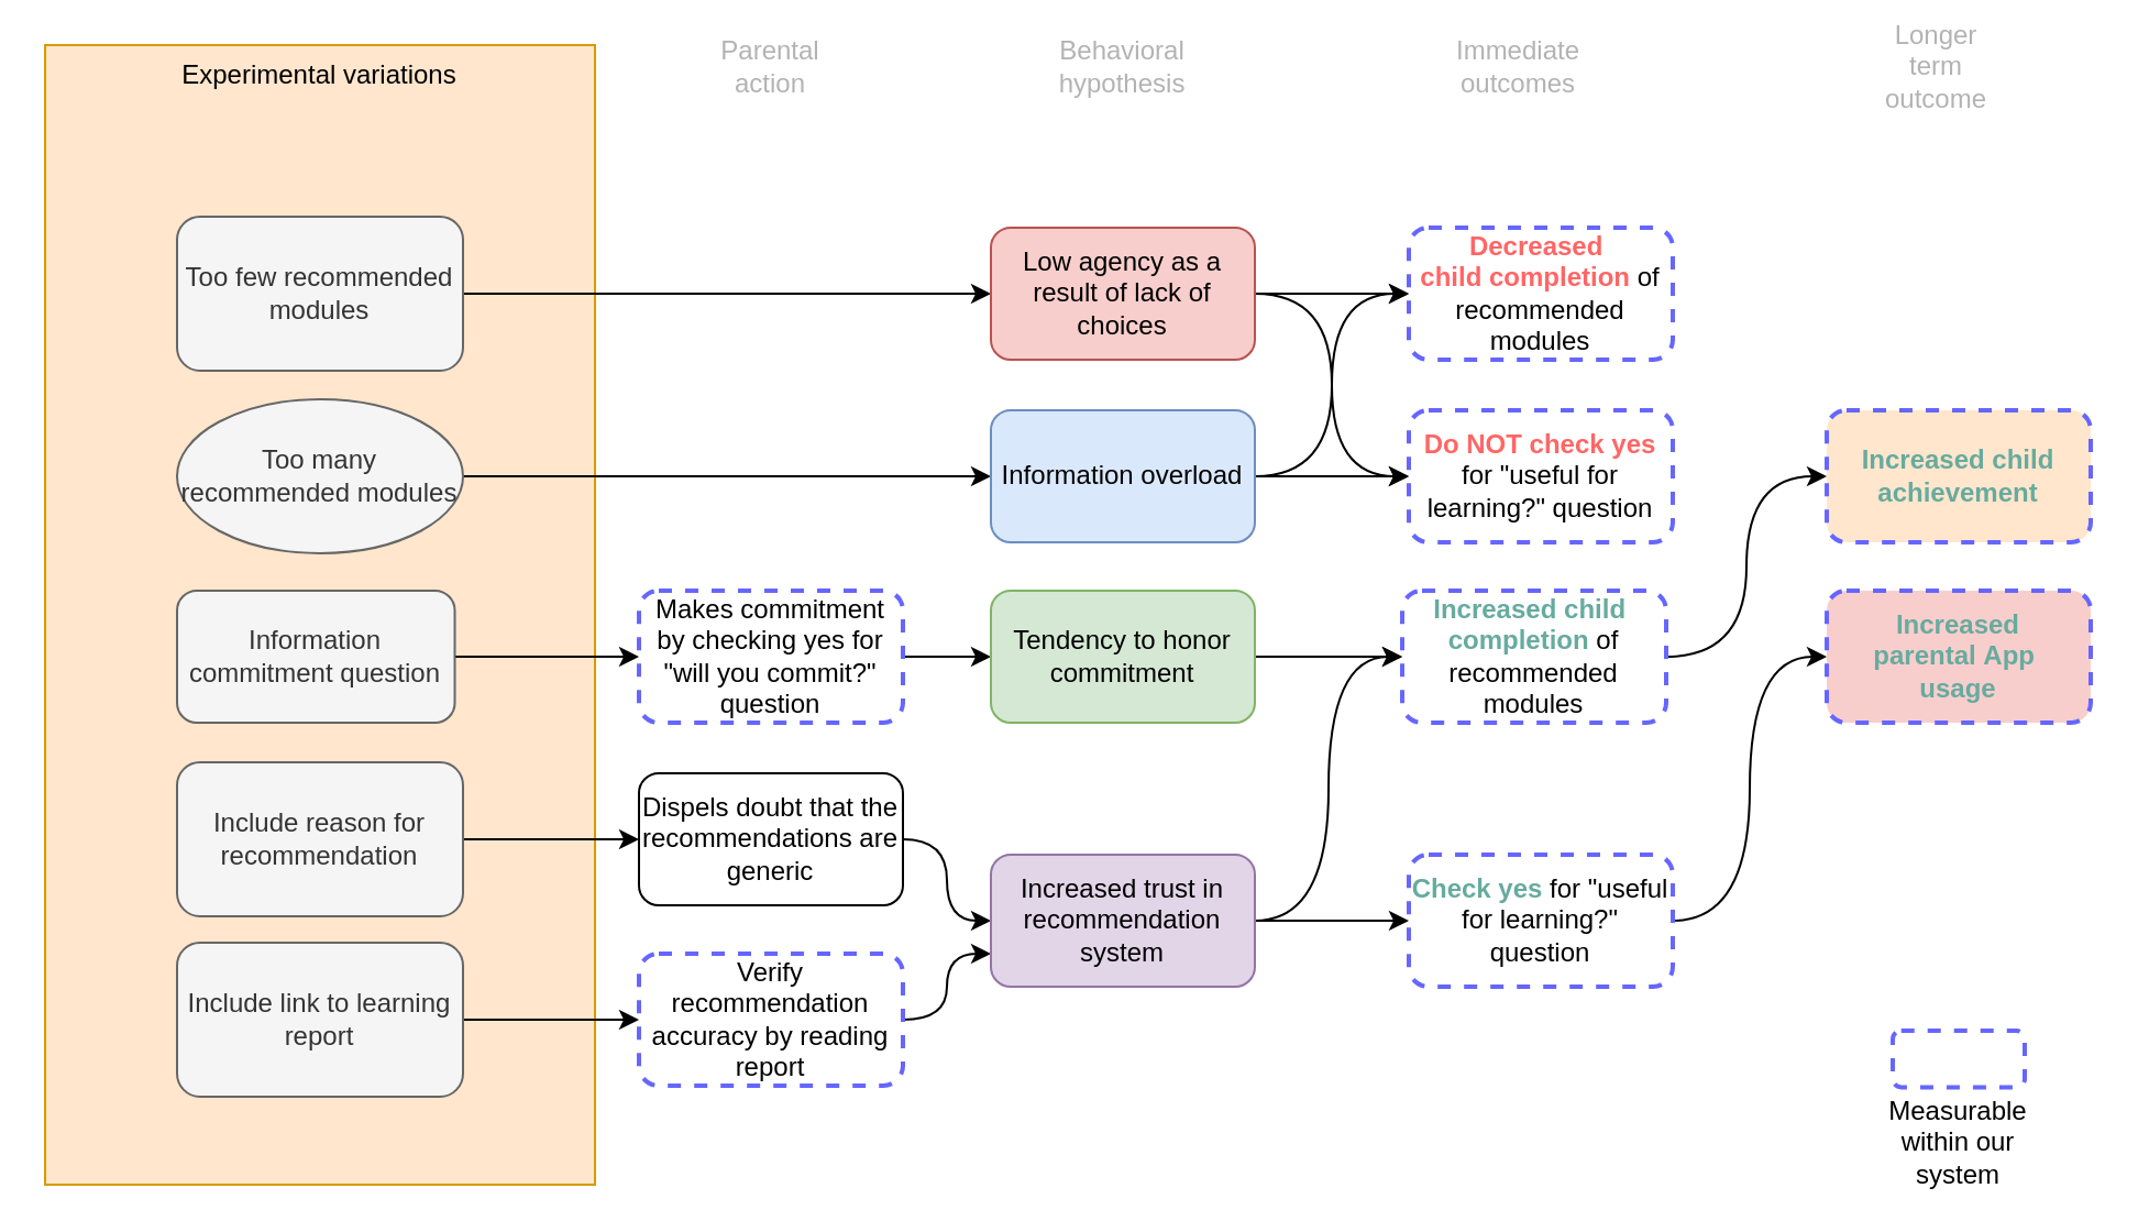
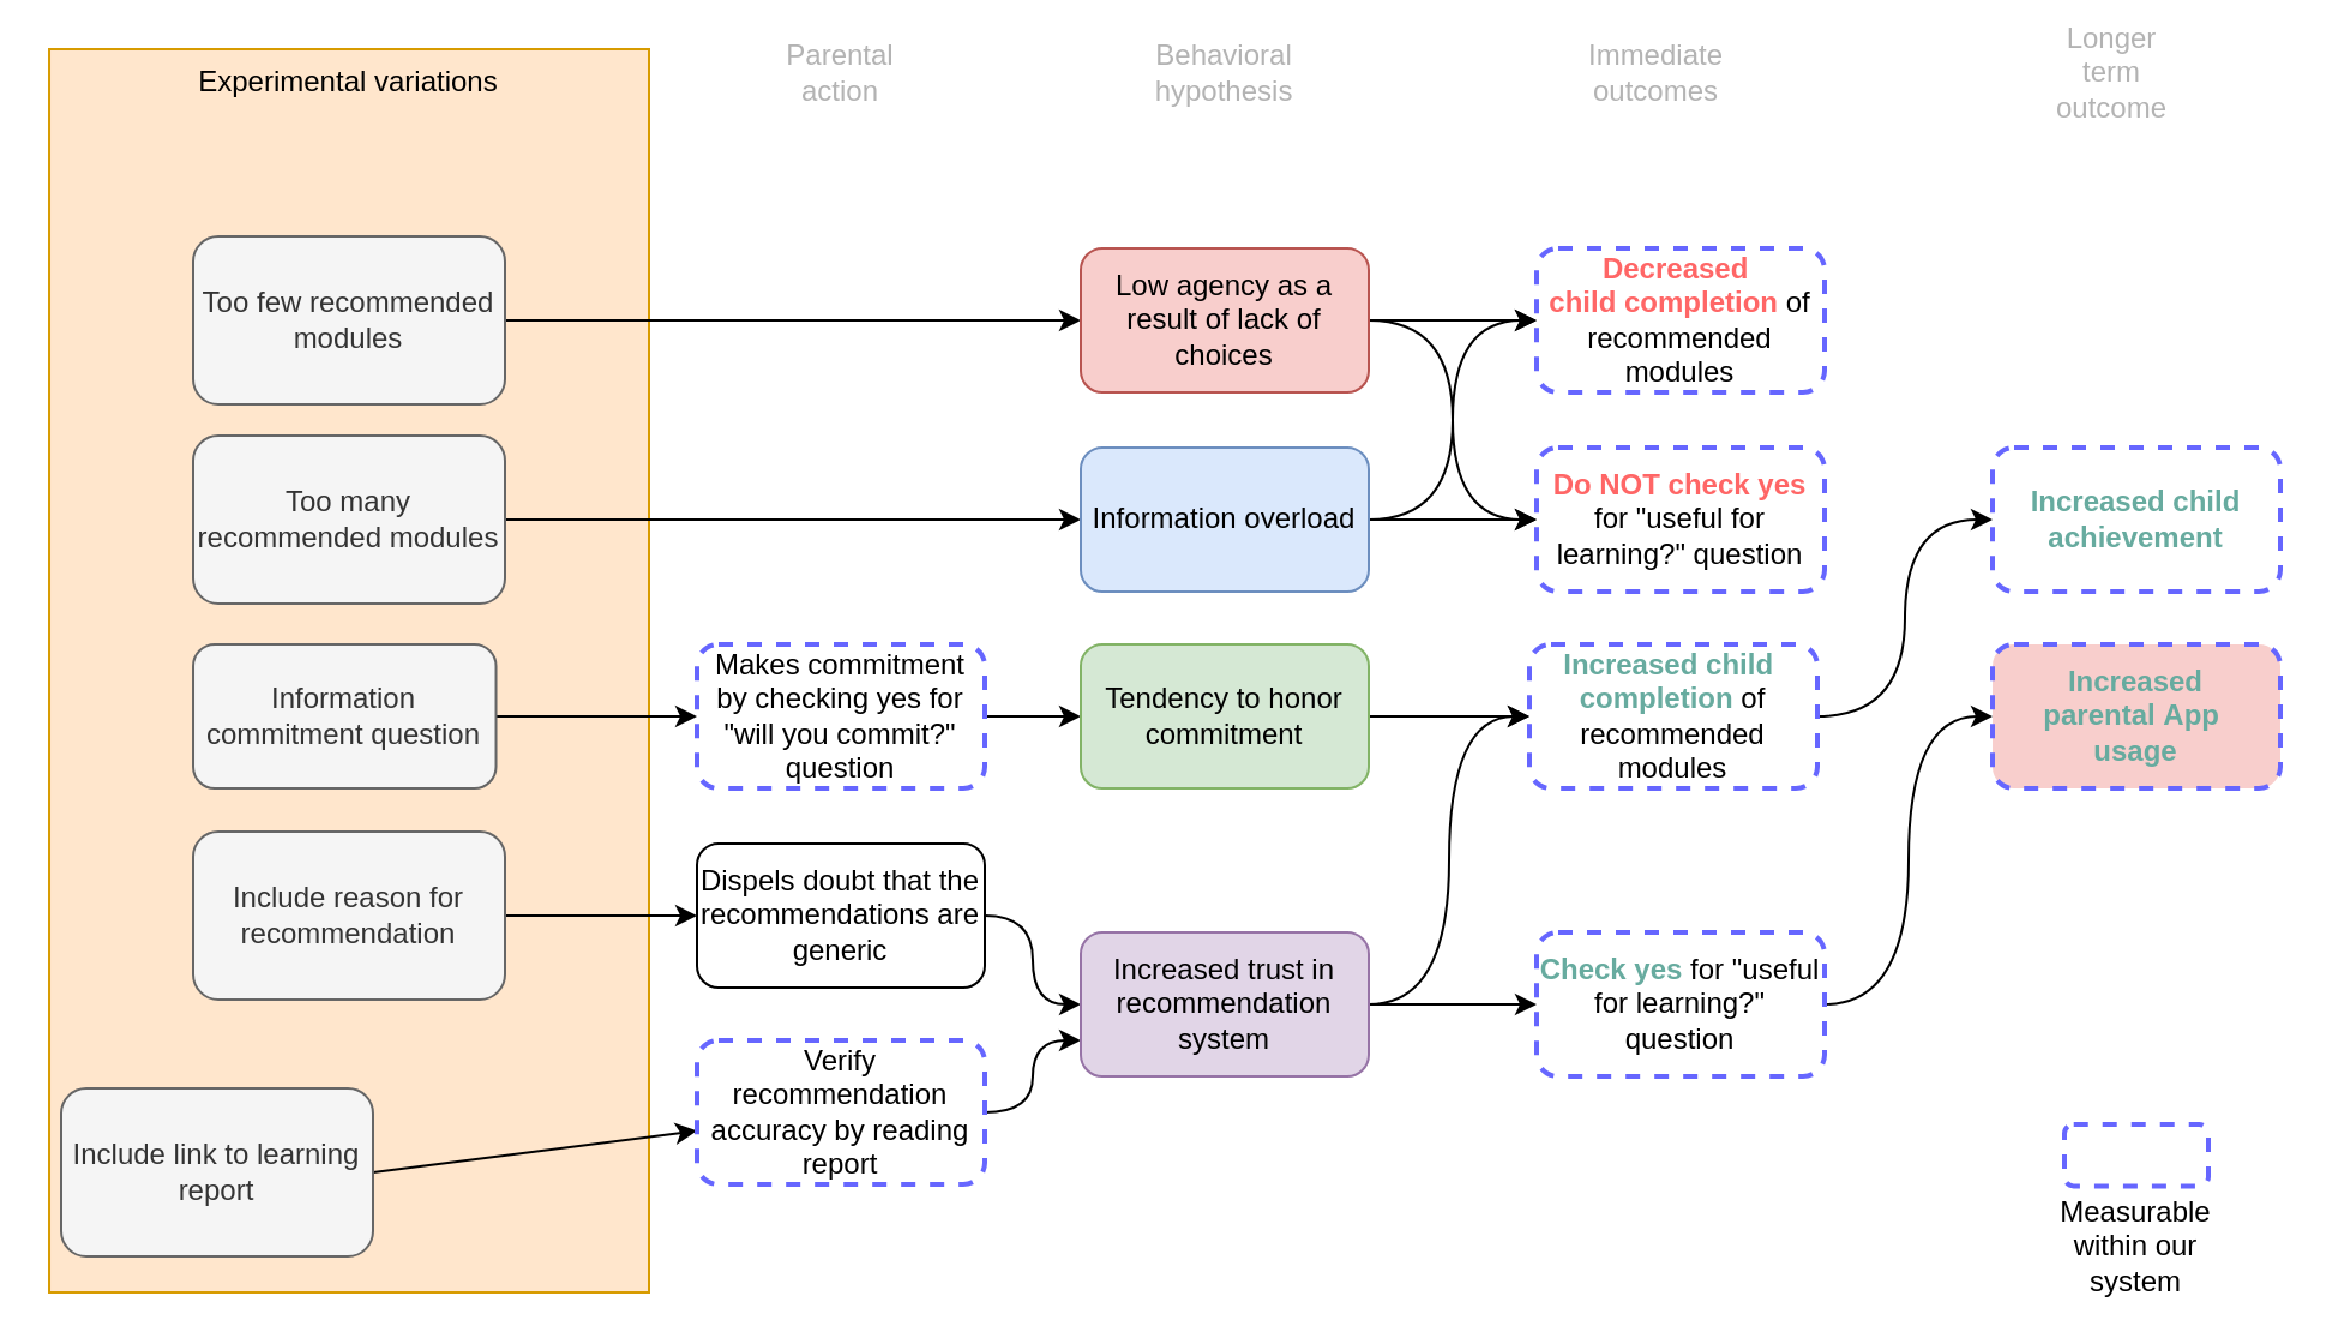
- <mxCell id="12" value="Too many recommended modules" style="ellipse;whiteSpace=wrap;html=1;fillColor=#f5f5f5;strokeWidth=1;strokeColor=#666666;fontColor=#333333;" vertex="1" parent="1"><mxGeometry x="80.005" y="181" width="130" height="70" as="geometry" /></mxCell>
+ <mxCell id="12" value="Too many recommended modules" style="rounded=1;whiteSpace=wrap;html=1;fillColor=#f5f5f5;strokeWidth=1;strokeColor=#666666;fontColor=#333333;" vertex="1" parent="1"><mxGeometry x="80.005" y="181" width="130" height="70" as="geometry" /></mxCell>
- <mxCell id="31" value="&lt;font color=&quot;#67ab9f&quot;&gt;&lt;b&gt;Increased child achievement&lt;/b&gt;&lt;/font&gt;" style="rounded=1;whiteSpace=wrap;html=1;dashed=1;strokeWidth=2;strokeColor=#6666FF;fillColor=#ffe6cc;" vertex="1" parent="1"><mxGeometry x="830" y="186" width="120" height="60" as="geometry" /></mxCell>
+ <mxCell id="31" value="&lt;font color=&quot;#67ab9f&quot;&gt;&lt;b&gt;Increased child achievement&lt;/b&gt;&lt;/font&gt;" style="rounded=1;whiteSpace=wrap;html=1;dashed=1;strokeWidth=2;strokeColor=#6666FF;" vertex="1" parent="1"><mxGeometry x="830" y="186" width="120" height="60" as="geometry" /></mxCell>
- <mxCell id="10" value="Include link to learning report" style="rounded=1;whiteSpace=wrap;html=1;fillColor=#f5f5f5;strokeWidth=1;strokeColor=#666666;fontColor=#333333;" vertex="1" parent="1"><mxGeometry x="80.005" y="428" width="130" height="70" as="geometry" /></mxCell>
+ <mxCell id="10" value="Include link to learning report" style="rounded=1;whiteSpace=wrap;html=1;fillColor=#f5f5f5;strokeWidth=1;strokeColor=#666666;fontColor=#333333;" vertex="1" parent="1"><mxGeometry x="25.005" y="453" width="130" height="70" as="geometry" /></mxCell>
